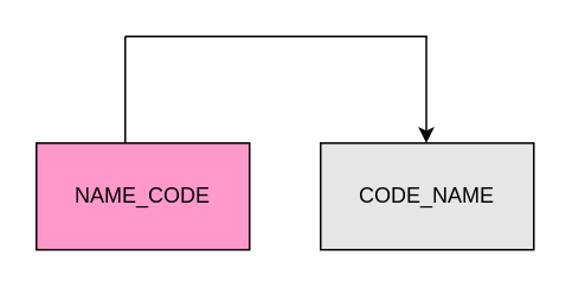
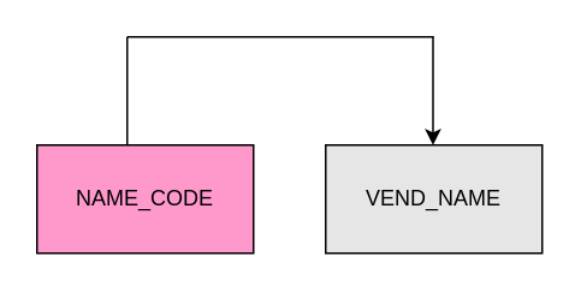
- <mxCell id="2" value="CODE_NAME" style="rounded=0;whiteSpace=wrap;html=1;fillColor=#E6E6E6;" parent="1" vertex="1"><mxGeometry x="180" y="80" width="120" height="60" as="geometry" /></mxCell>
+ <mxCell id="2" value="VEND_NAME" style="rounded=0;whiteSpace=wrap;html=1;fillColor=#E6E6E6;" parent="1" vertex="1"><mxGeometry x="180" y="80" width="120" height="60" as="geometry" /></mxCell>
